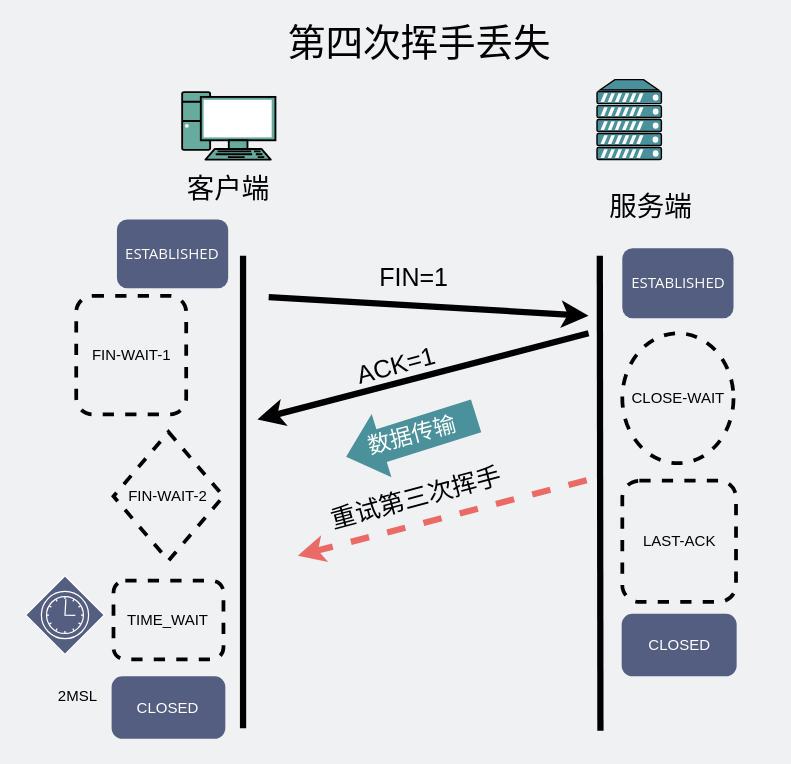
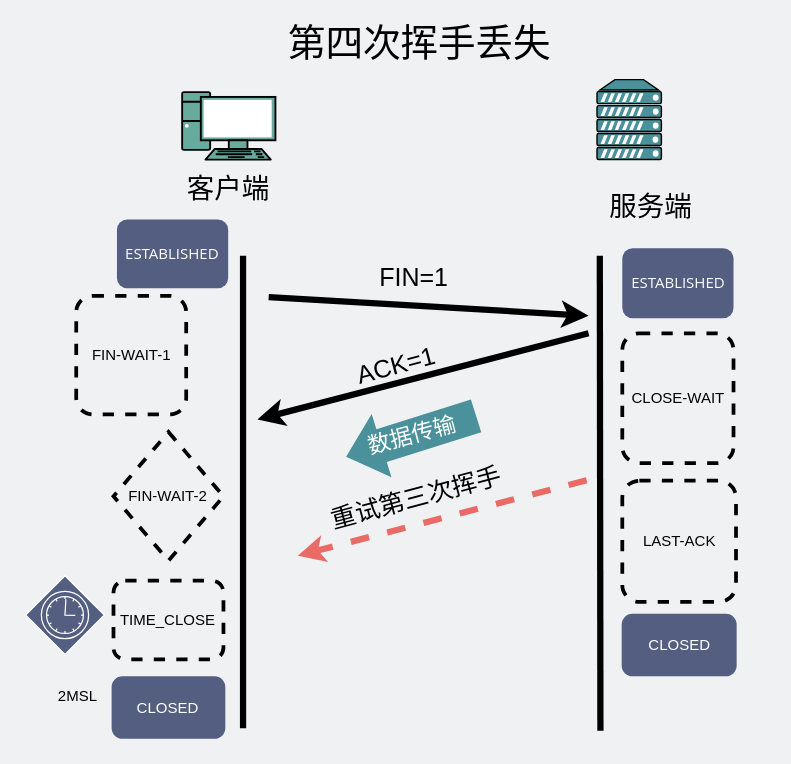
- <mxCell id="14" value="&lt;span&gt;CLOSE-WAIT&lt;/span&gt;" style="ellipse;whiteSpace=wrap;html=1;strokeColor=#000000;fillColor=none;dashed=1;strokeWidth=3;" parent="1" vertex="1"><mxGeometry x="497.5" y="266" width="89" height="104" as="geometry" /></mxCell>
+ <mxCell id="14" value="&lt;span&gt;CLOSE-WAIT&lt;/span&gt;" style="rounded=1;whiteSpace=wrap;html=1;strokeColor=#000000;fillColor=none;dashed=1;strokeWidth=3;" parent="1" vertex="1"><mxGeometry x="497.5" y="266" width="89" height="104" as="geometry" /></mxCell>
- <mxCell id="21" value="TIME_WAIT" style="rounded=1;whiteSpace=wrap;html=1;strokeColor=#000000;fillColor=none;dashed=1;strokeWidth=3;" parent="1" vertex="1"><mxGeometry x="90.32" y="464" width="88" height="63" as="geometry" /></mxCell>
+ <mxCell id="21" value="TIME_CLOSE" style="rounded=1;whiteSpace=wrap;html=1;strokeColor=#000000;fillColor=none;dashed=1;strokeWidth=3;" parent="1" vertex="1"><mxGeometry x="90.32" y="464" width="88" height="63" as="geometry" /></mxCell>
